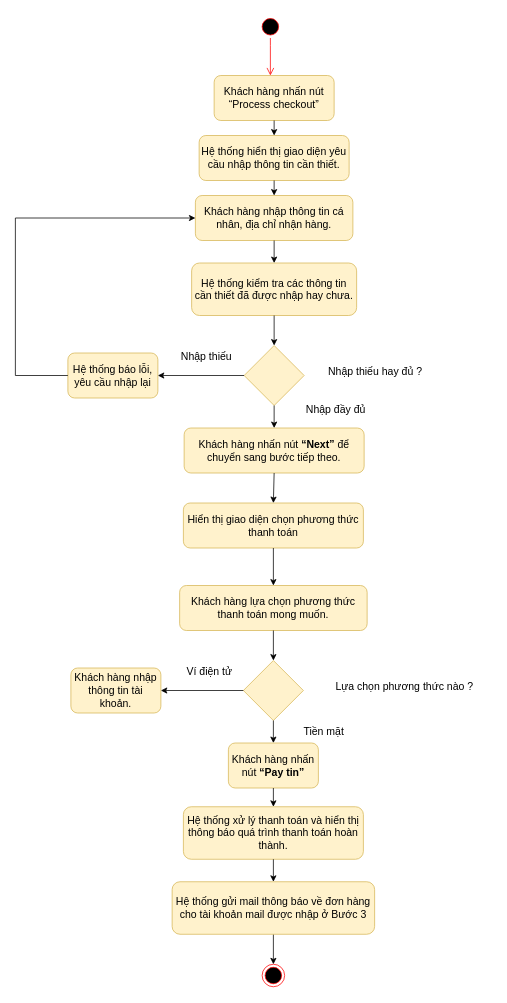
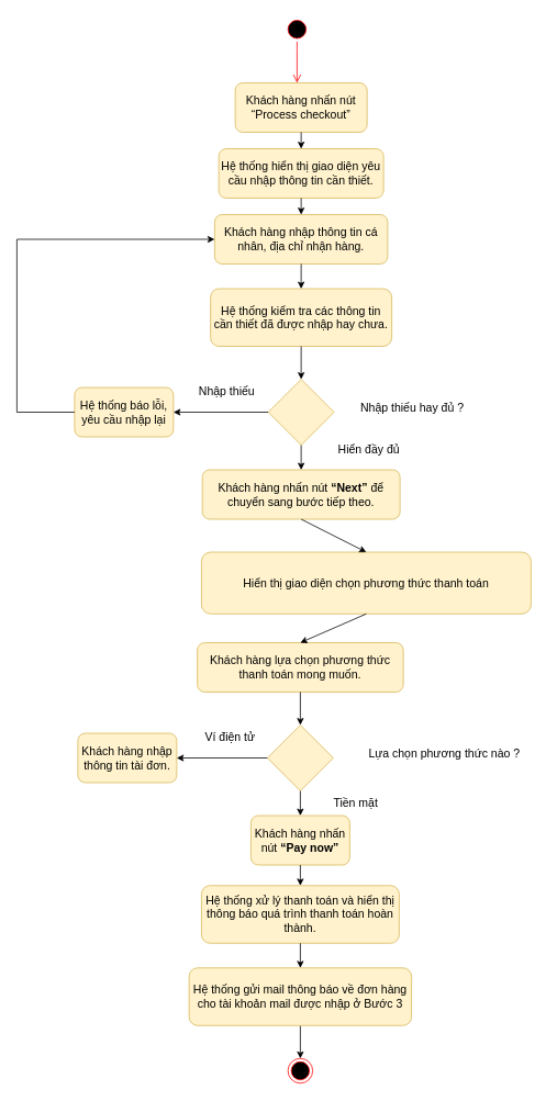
- <mxCell id="20" value="Nhập đầy đủ" style="text;html=1;strokeColor=none;fillColor=none;align=center;verticalAlign=middle;whiteSpace=wrap;rounded=0;fontSize=14;" parent="1" vertex="1"><mxGeometry x="385" y="530" width="125" height="30" as="geometry" /></mxCell>
+ <mxCell id="20" value="Hiển đầy đủ" style="text;html=1;strokeColor=none;fillColor=none;align=center;verticalAlign=middle;whiteSpace=wrap;rounded=0;fontSize=14;" parent="1" vertex="1"><mxGeometry x="385" y="530" width="125" height="30" as="geometry" /></mxCell>
- <mxCell id="37" value="&lt;span id=&quot;docs-internal-guid-96e4d4e3-7fff-9f02-7fe5-b8bdfde339f8&quot; style=&quot;font-size: 14px;&quot;&gt;&lt;p style=&quot;line-height: 1.2; margin-top: 0pt; margin-bottom: 0pt; font-size: 14px;&quot; dir=&quot;ltr&quot;&gt;&lt;span style=&quot;font-size: 14px; font-family: Calibri, sans-serif; background-color: transparent; font-variant-numeric: normal; font-variant-east-asian: normal; vertical-align: baseline;&quot;&gt;Hiển thị giao diện chọn phương thức thanh toán&lt;/span&gt;&lt;/p&gt;&lt;/span&gt;" style="rounded=1;whiteSpace=wrap;html=1;fontSize=14;fillColor=#fff2cc;strokeColor=#d6b656;" vertex="1" parent="1"><mxGeometry x="244" y="670" width="240" height="60" as="geometry" /></mxCell>
+ <mxCell id="37" value="&lt;span id=&quot;docs-internal-guid-96e4d4e3-7fff-9f02-7fe5-b8bdfde339f8&quot; style=&quot;font-size: 14px;&quot;&gt;&lt;p style=&quot;line-height: 1.2; margin-top: 0pt; margin-bottom: 0pt; font-size: 14px;&quot; dir=&quot;ltr&quot;&gt;&lt;span style=&quot;font-size: 14px; font-family: Calibri, sans-serif; background-color: transparent; font-variant-numeric: normal; font-variant-east-asian: normal; vertical-align: baseline;&quot;&gt;Hiển thị giao diện chọn phương thức thanh toán&lt;/span&gt;&lt;/p&gt;&lt;/span&gt;" style="rounded=1;whiteSpace=wrap;html=1;fontSize=14;fillColor=#fff2cc;strokeColor=#d6b656;" vertex="1" parent="1"><mxGeometry x="244" y="670" width="400" height="75" as="geometry" /></mxCell>
- <mxCell id="25" value="Khách hàng nhập thông tin tài khoản." style="rounded=1;whiteSpace=wrap;html=1;fillColor=#fff2cc;strokeColor=#d6b656;fontSize=14;" parent="1" vertex="1"><mxGeometry x="94" y="890" width="120" height="60" as="geometry" /></mxCell>
+ <mxCell id="25" value="Khách hàng nhập thông tin tài đơn." style="rounded=1;whiteSpace=wrap;html=1;fillColor=#fff2cc;strokeColor=#d6b656;fontSize=14;" parent="1" vertex="1"><mxGeometry x="94" y="890" width="120" height="60" as="geometry" /></mxCell>
- <mxCell id="31" value="&lt;b id=&quot;docs-internal-guid-d401c5eb-7fff-2e8e-36a8-60630d0131e3&quot; style=&quot;font-weight: normal; font-size: 14px;&quot;&gt;&lt;span style=&quot;font-size: 14px; font-family: Calibri, sans-serif; color: rgb(0, 0, 0); background-color: transparent; font-weight: 400; font-style: normal; font-variant: normal; text-decoration: none; vertical-align: baseline;&quot;&gt;Khách hàng nhấn nút&lt;/span&gt;&lt;span style=&quot;font-size: 14px; font-family: Calibri, sans-serif; color: rgb(0, 0, 0); background-color: transparent; font-weight: 700; font-style: normal; font-variant: normal; text-decoration: none; vertical-align: baseline;&quot;&gt; “Pay tin” &lt;/span&gt;&lt;/b&gt;" style="rounded=1;whiteSpace=wrap;html=1;fillColor=#fff2cc;strokeColor=#d6b656;fontSize=14;" parent="1" vertex="1"><mxGeometry x="304" y="990" width="120" height="60" as="geometry" /></mxCell>
+ <mxCell id="31" value="&lt;b id=&quot;docs-internal-guid-d401c5eb-7fff-2e8e-36a8-60630d0131e3&quot; style=&quot;font-weight: normal; font-size: 14px;&quot;&gt;&lt;span style=&quot;font-size: 14px; font-family: Calibri, sans-serif; color: rgb(0, 0, 0); background-color: transparent; font-weight: 400; font-style: normal; font-variant: normal; text-decoration: none; vertical-align: baseline;&quot;&gt;Khách hàng nhấn nút&lt;/span&gt;&lt;span style=&quot;font-size: 14px; font-family: Calibri, sans-serif; color: rgb(0, 0, 0); background-color: transparent; font-weight: 700; font-style: normal; font-variant: normal; text-decoration: none; vertical-align: baseline;&quot;&gt; “Pay now” &lt;/span&gt;&lt;/b&gt;" style="rounded=1;whiteSpace=wrap;html=1;fillColor=#fff2cc;strokeColor=#d6b656;fontSize=14;" parent="1" vertex="1"><mxGeometry x="304" y="990" width="120" height="60" as="geometry" /></mxCell>
